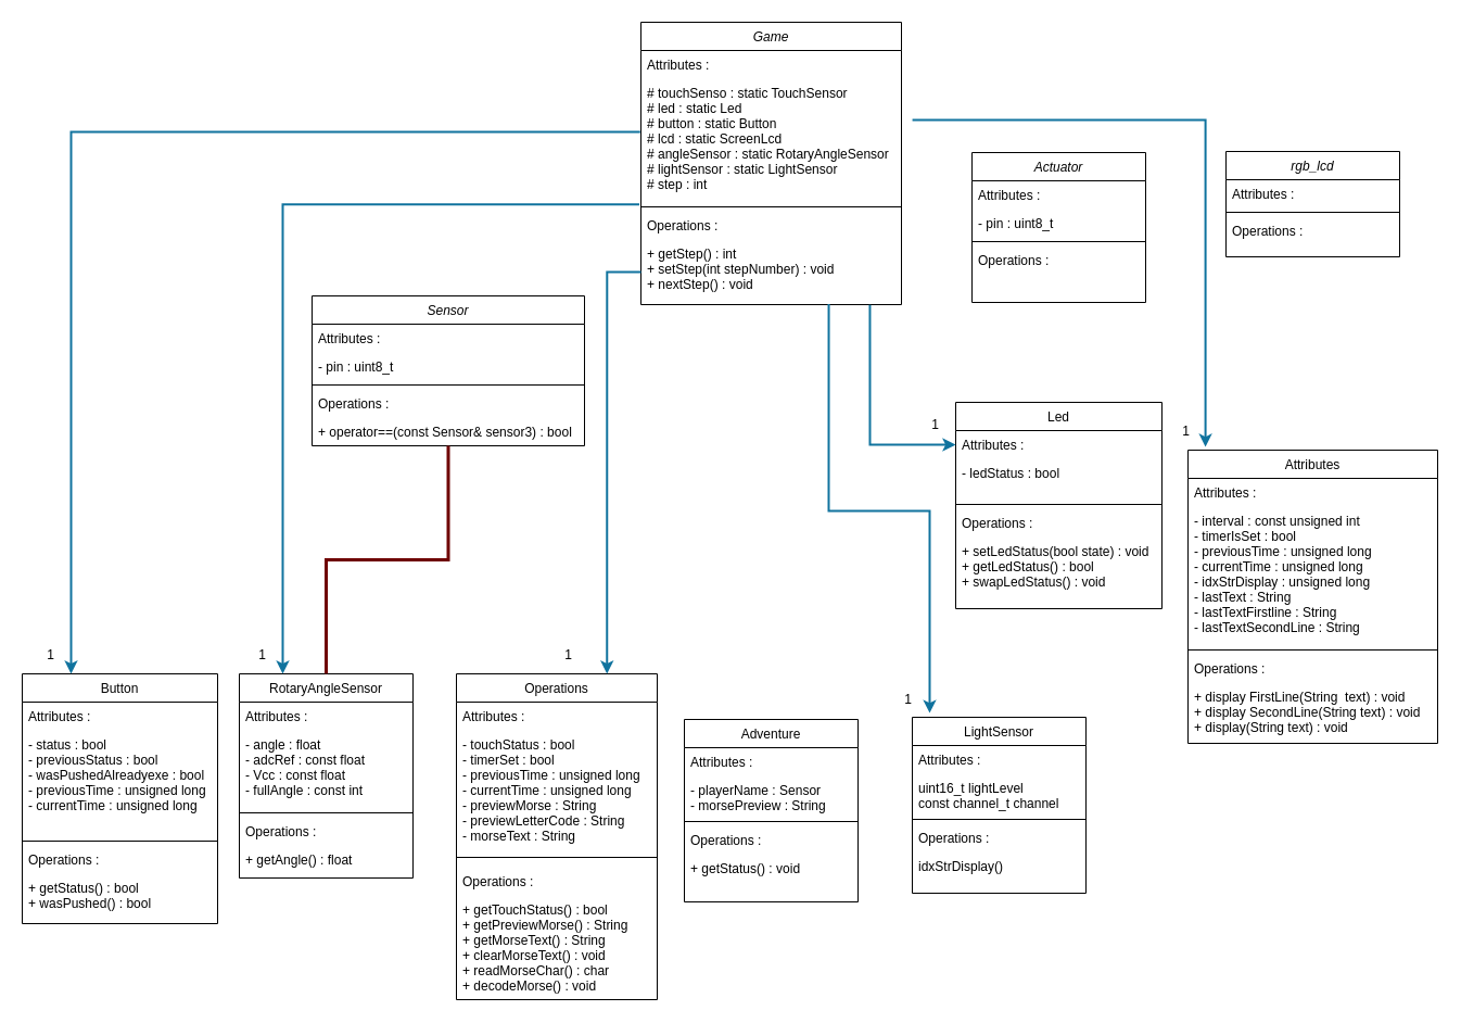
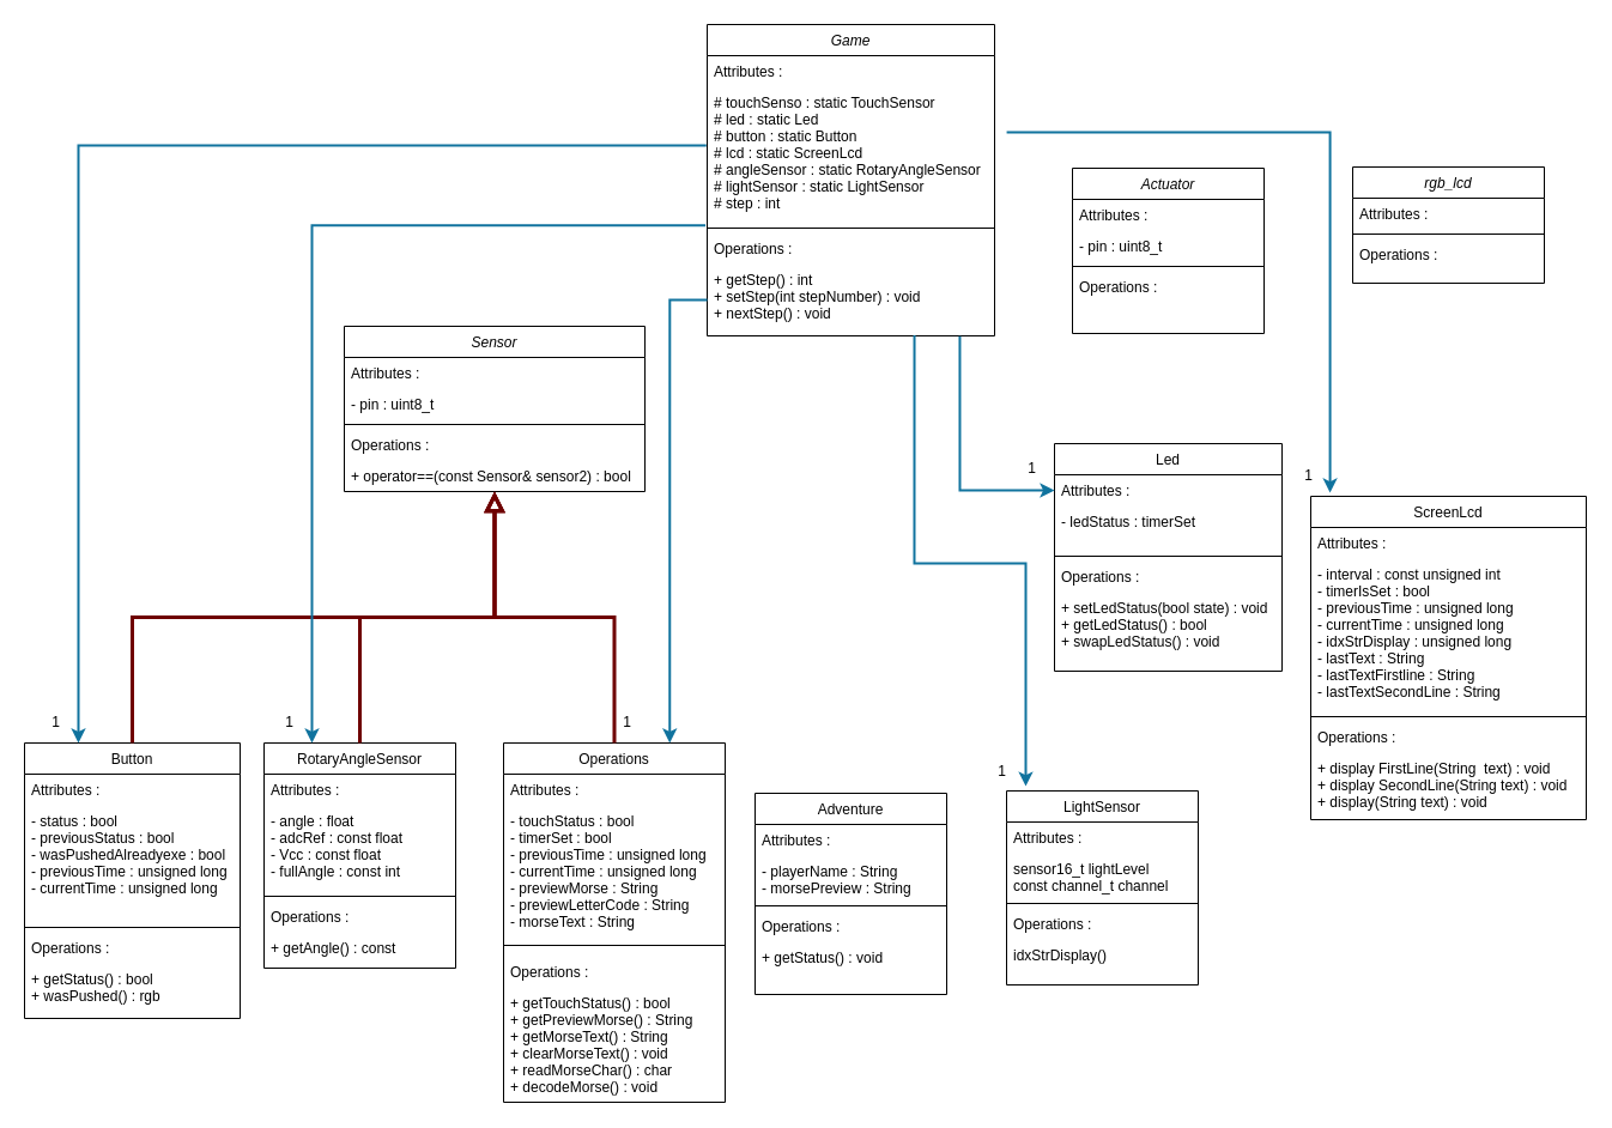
- <mxCell id="7" value="+ operator==(const Sensor&amp; sensor3) : bool" style="text;align=left;verticalAlign=top;spacingLeft=4;spacingRight=4;overflow=hidden;rotatable=0;points=[[0,0.5],[1,0.5]];portConstraint=eastwest;rounded=0;shadow=0;html=0;" vertex="1" parent="2"><mxGeometry y="112" width="251" height="26" as="geometry" /></mxCell>
+ <mxCell id="7" value="+ operator==(const Sensor&amp; sensor2) : bool" style="text;align=left;verticalAlign=top;spacingLeft=4;spacingRight=4;overflow=hidden;rotatable=0;points=[[0,0.5],[1,0.5]];portConstraint=eastwest;rounded=0;shadow=0;html=0;" vertex="1" parent="2"><mxGeometry y="112" width="251" height="26" as="geometry" /></mxCell>
- <mxCell id="14" value="" style="endArrow=none;endSize=10;endFill=0;shadow=0;strokeWidth=3;rounded=0;edgeStyle=elbowEdgeStyle;elbow=vertical;fillColor=#a20025;strokeColor=#6F0000;" parent="1" source="8" target="2" edge="1"><mxGeometry width="160" relative="1" as="geometry"><mxPoint x="-10" y="343" as="sourcePoint" /><mxPoint x="-10" y="343" as="targetPoint" /></mxGeometry></mxCell>
+ <mxCell id="14" value="" style="endArrow=block;endSize=10;endFill=0;shadow=0;strokeWidth=3;rounded=0;edgeStyle=elbowEdgeStyle;elbow=vertical;fillColor=#a20025;strokeColor=#6F0000;" parent="1" source="8" target="2" edge="1"><mxGeometry width="160" relative="1" as="geometry"><mxPoint x="-10" y="343" as="sourcePoint" /><mxPoint x="-10" y="343" as="targetPoint" /></mxGeometry></mxCell>
- <mxCell id="43" value="Attributes" style="swimlane;fontStyle=0;align=center;verticalAlign=top;childLayout=stackLayout;horizontal=1;startSize=26;horizontalStack=0;resizeParent=1;resizeLast=0;collapsible=1;marginBottom=0;rounded=0;shadow=0;strokeWidth=1;" parent="1" vertex="1"><mxGeometry x="1094" y="414" width="230" height="270" as="geometry"><mxRectangle x="130" y="380" width="160" height="26" as="alternateBounds" /></mxGeometry></mxCell>
+ <mxCell id="43" value="ScreenLcd" style="swimlane;fontStyle=0;align=center;verticalAlign=top;childLayout=stackLayout;horizontal=1;startSize=26;horizontalStack=0;resizeParent=1;resizeLast=0;collapsible=1;marginBottom=0;rounded=0;shadow=0;strokeWidth=1;" parent="1" vertex="1"><mxGeometry x="1094" y="414" width="230" height="270" as="geometry"><mxRectangle x="130" y="380" width="160" height="26" as="alternateBounds" /></mxGeometry></mxCell>
- <mxCell id="29" value="- ledStatus : bool" style="text;align=left;verticalAlign=top;spacingLeft=4;spacingRight=4;overflow=hidden;rotatable=0;points=[[0,0.5],[1,0.5]];portConstraint=eastwest;rounded=0;shadow=0;html=0;" parent="27" vertex="1"><mxGeometry y="52" width="190" height="38" as="geometry" /></mxCell>
+ <mxCell id="29" value="- ledStatus : timerSet" style="text;align=left;verticalAlign=top;spacingLeft=4;spacingRight=4;overflow=hidden;rotatable=0;points=[[0,0.5],[1,0.5]];portConstraint=eastwest;rounded=0;shadow=0;html=0;" parent="27" vertex="1"><mxGeometry y="52" width="190" height="38" as="geometry" /></mxCell>
+ <mxCell id="67" value="" style="endArrow=block;endSize=10;endFill=0;shadow=0;strokeWidth=3;rounded=0;edgeStyle=elbowEdgeStyle;elbow=vertical;exitX=0.5;exitY=0;exitDx=0;exitDy=0;entryX=0.5;entryY=1;entryDx=0;entryDy=0;fillColor=#a20025;strokeColor=#6F0000;" parent="1" source="33" target="2" edge="1"><mxGeometry width="160" relative="1" as="geometry"><mxPoint x="300" y="498" as="sourcePoint" /><mxPoint x="240" y="358" as="targetPoint" /></mxGeometry></mxCell>
+ <mxCell id="21" value="" style="endArrow=block;endSize=10;endFill=0;shadow=0;strokeWidth=3;rounded=0;edgeStyle=elbowEdgeStyle;elbow=vertical;fillColor=#a20025;strokeColor=#6F0000;" parent="1" source="15" target="2" edge="1"><mxGeometry width="160" relative="1" as="geometry"><mxPoint x="0" y="513" as="sourcePoint" /><mxPoint x="100" y="411" as="targetPoint" /></mxGeometry></mxCell>
- <mxCell id="63" value="uint16_t lightLevel&#10;const channel_t channel" style="text;align=left;verticalAlign=top;spacingLeft=4;spacingRight=4;overflow=hidden;rotatable=0;points=[[0,0.5],[1,0.5]];portConstraint=eastwest;rounded=0;shadow=0;html=0;" parent="61" vertex="1"><mxGeometry y="52" width="160" height="38" as="geometry" /></mxCell>
+ <mxCell id="63" value="sensor16_t lightLevel&#10;const channel_t channel" style="text;align=left;verticalAlign=top;spacingLeft=4;spacingRight=4;overflow=hidden;rotatable=0;points=[[0,0.5],[1,0.5]];portConstraint=eastwest;rounded=0;shadow=0;html=0;" parent="61" vertex="1"><mxGeometry y="52" width="160" height="38" as="geometry" /></mxCell>
- <mxCell id="57" value="- playerName : Sensor&#10;- morsePreview : String" style="text;align=left;verticalAlign=top;spacingLeft=4;spacingRight=4;overflow=hidden;rotatable=0;points=[[0,0.5],[1,0.5]];portConstraint=eastwest;rounded=0;shadow=0;html=0;" parent="55" vertex="1"><mxGeometry y="52" width="160" height="38" as="geometry" /></mxCell>
+ <mxCell id="57" value="- playerName : String&#10;- morsePreview : String" style="text;align=left;verticalAlign=top;spacingLeft=4;spacingRight=4;overflow=hidden;rotatable=0;points=[[0,0.5],[1,0.5]];portConstraint=eastwest;rounded=0;shadow=0;html=0;" parent="55" vertex="1"><mxGeometry y="52" width="160" height="38" as="geometry" /></mxCell>
- <mxCell id="13" value="+ getAngle() : float" style="text;align=left;verticalAlign=top;spacingLeft=4;spacingRight=4;overflow=hidden;rotatable=0;points=[[0,0.5],[1,0.5]];portConstraint=eastwest;rounded=0;shadow=0;html=0;" parent="8" vertex="1"><mxGeometry y="158" width="160" height="30" as="geometry" /></mxCell>
+ <mxCell id="13" value="+ getAngle() : const" style="text;align=left;verticalAlign=top;spacingLeft=4;spacingRight=4;overflow=hidden;rotatable=0;points=[[0,0.5],[1,0.5]];portConstraint=eastwest;rounded=0;shadow=0;html=0;" parent="8" vertex="1"><mxGeometry y="158" width="160" height="30" as="geometry" /></mxCell>
- <mxCell id="38" value="+ getStatus() : bool&#10;+ wasPushed() : bool&#10;" style="text;align=left;verticalAlign=top;spacingLeft=4;spacingRight=4;overflow=hidden;rotatable=0;points=[[0,0.5],[1,0.5]];portConstraint=eastwest;rounded=0;shadow=0;html=0;" parent="33" vertex="1"><mxGeometry y="184" width="180" height="46" as="geometry" /></mxCell>
+ <mxCell id="38" value="+ getStatus() : bool&#10;+ wasPushed() : rgb&#10;" style="text;align=left;verticalAlign=top;spacingLeft=4;spacingRight=4;overflow=hidden;rotatable=0;points=[[0,0.5],[1,0.5]];portConstraint=eastwest;rounded=0;shadow=0;html=0;" parent="33" vertex="1"><mxGeometry y="184" width="180" height="46" as="geometry" /></mxCell>
